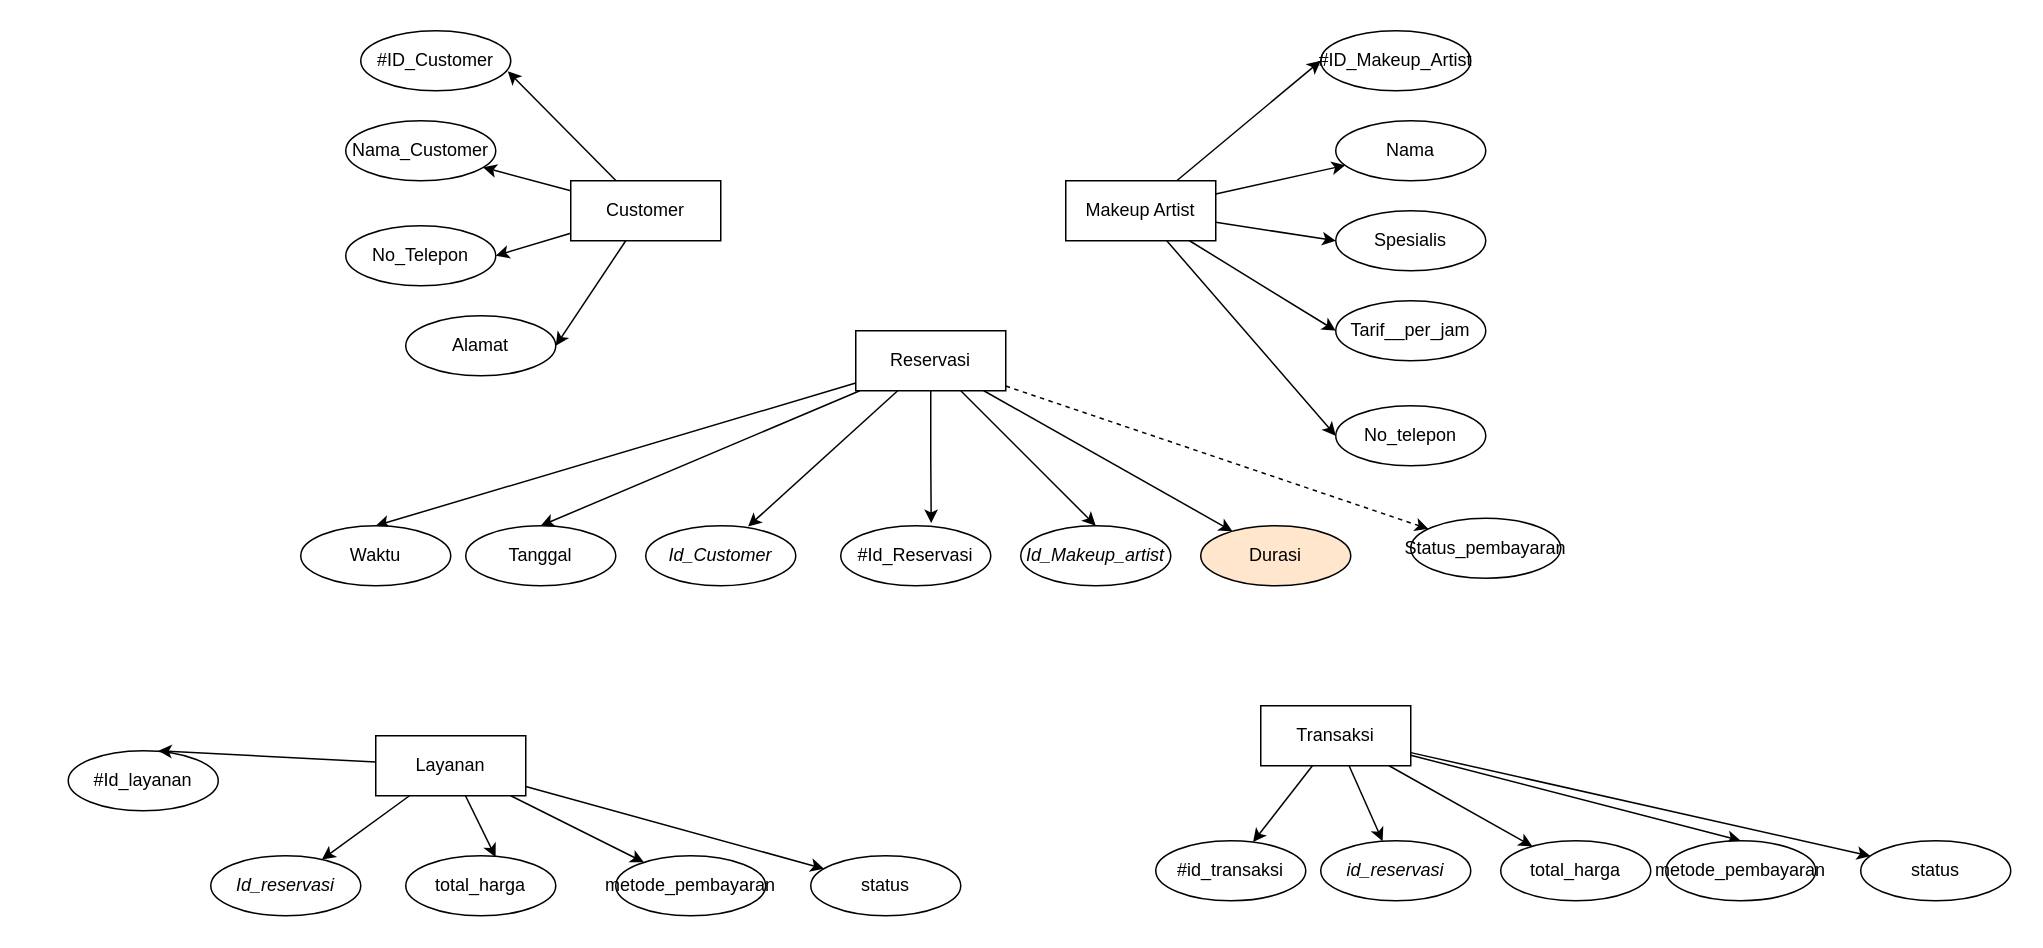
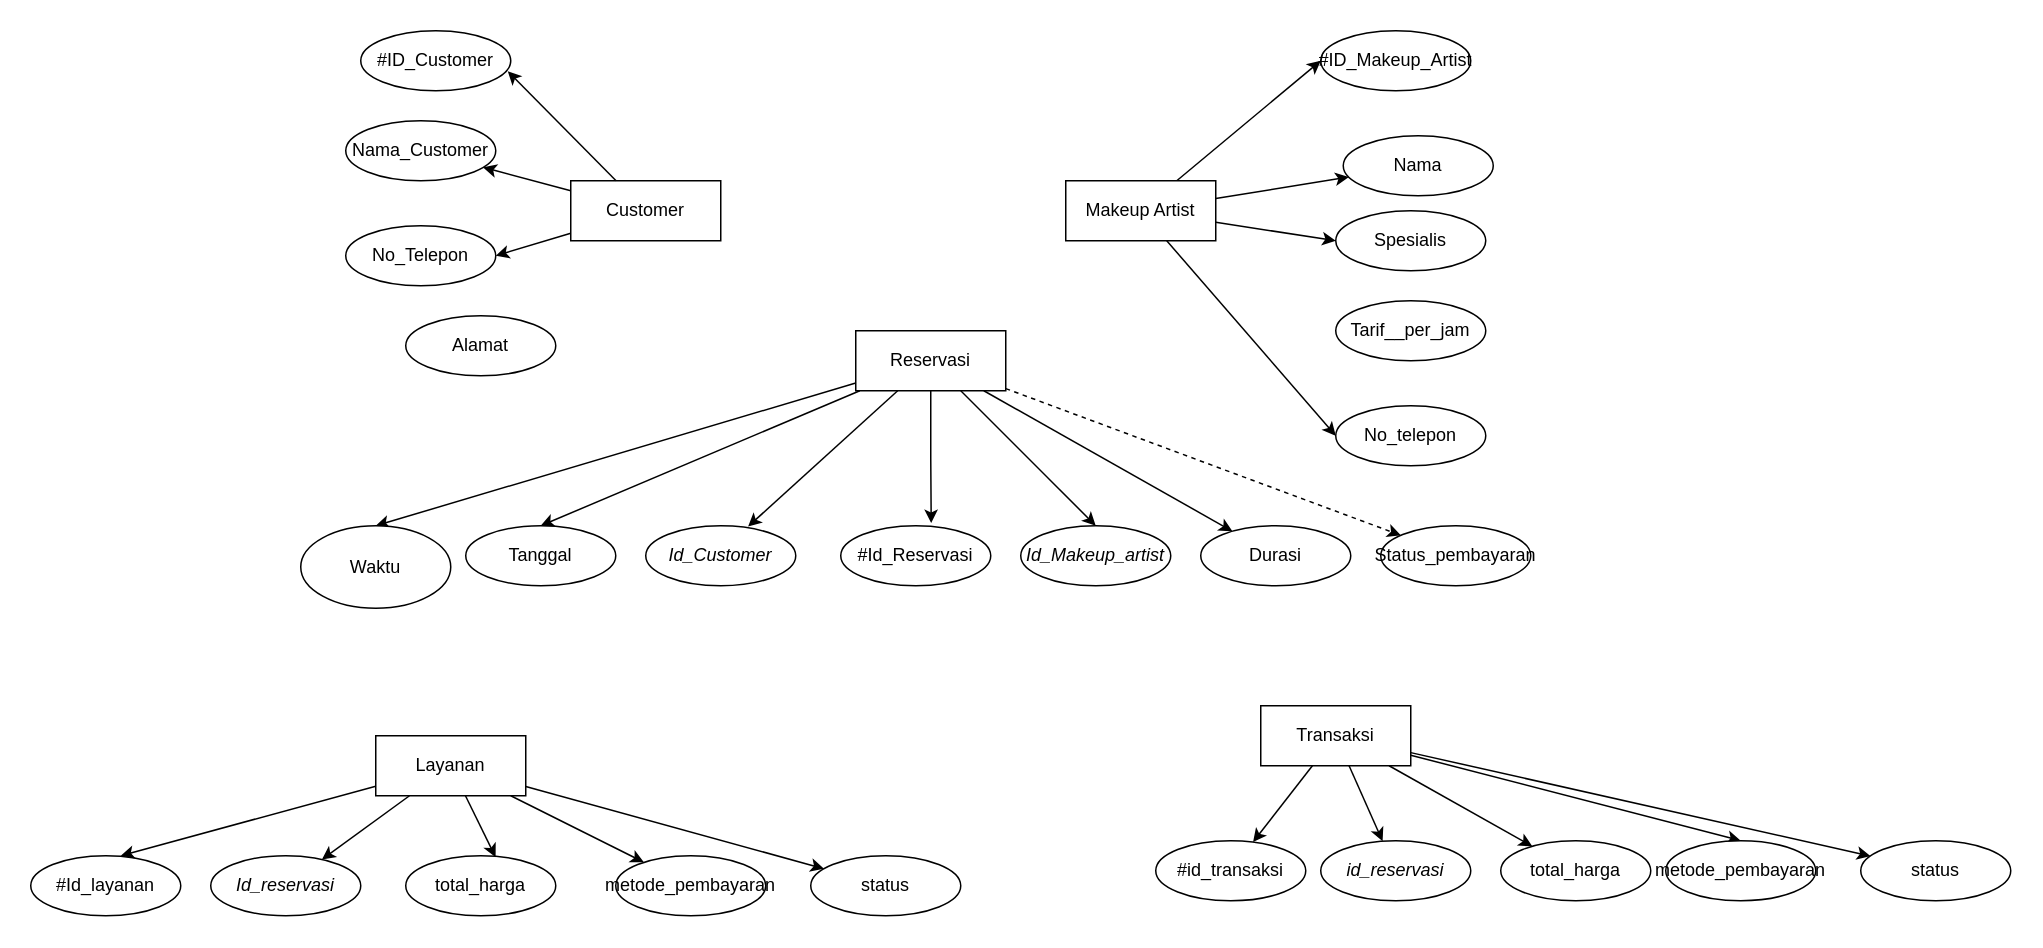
- <mxCell id="36" value="Nama" style="ellipse;whiteSpace=wrap;html=1;align=center;" vertex="1" parent="1"><mxGeometry x="890" y="80" width="100" height="40" as="geometry" /></mxCell>
+ <mxCell id="36" value="Nama" style="ellipse;whiteSpace=wrap;html=1;align=center;" vertex="1" parent="1"><mxGeometry x="895" y="90" width="100" height="40" as="geometry" /></mxCell>
- <mxCell id="18" style="rounded=0;orthogonalLoop=1;jettySize=auto;html=1;entryX=0;entryY=0.5;entryDx=0;entryDy=0;" edge="1" parent="1" source="19" target="34"><mxGeometry relative="1" as="geometry" /></mxCell>
- <mxCell id="26" style="rounded=0;orthogonalLoop=1;jettySize=auto;html=1;entryX=1;entryY=0.5;entryDx=0;entryDy=0;" edge="1" parent="1" source="27" target="28"><mxGeometry relative="1" as="geometry" /></mxCell>
- <mxCell id="39" value="Status_pembayaran" style="ellipse;whiteSpace=wrap;html=1;align=center;" vertex="1" parent="1"><mxGeometry x="940" y="345" width="100" height="40" as="geometry" /></mxCell>
+ <mxCell id="39" value="Status_pembayaran" style="ellipse;whiteSpace=wrap;html=1;align=center;" vertex="1" parent="1"><mxGeometry x="920" y="350" width="100" height="40" as="geometry" /></mxCell>
- <mxCell id="40" value="Waktu" style="ellipse;whiteSpace=wrap;html=1;align=center;" vertex="1" parent="1"><mxGeometry x="200" y="350" width="100" height="40" as="geometry" /></mxCell>
+ <mxCell id="40" value="Waktu" style="ellipse;whiteSpace=wrap;html=1;align=center;" vertex="1" parent="1"><mxGeometry x="200" y="350" width="100" height="55" as="geometry" /></mxCell>
- <mxCell id="41" value="Durasi" style="ellipse;whiteSpace=wrap;html=1;align=center;fillColor=#ffe6cc;" vertex="1" parent="1"><mxGeometry x="800" y="350" width="100" height="40" as="geometry" /></mxCell>
+ <mxCell id="41" value="Durasi" style="ellipse;whiteSpace=wrap;html=1;align=center;" vertex="1" parent="1"><mxGeometry x="800" y="350" width="100" height="40" as="geometry" /></mxCell>
- <mxCell id="50" value="#Id_layanan" style="ellipse;whiteSpace=wrap;html=1;align=center;" vertex="1" parent="1"><mxGeometry x="45" y="500" width="100" height="40" as="geometry" /></mxCell>
+ <mxCell id="50" value="#Id_layanan" style="ellipse;whiteSpace=wrap;html=1;align=center;" vertex="1" parent="1"><mxGeometry x="20" y="570" width="100" height="40" as="geometry" /></mxCell>
